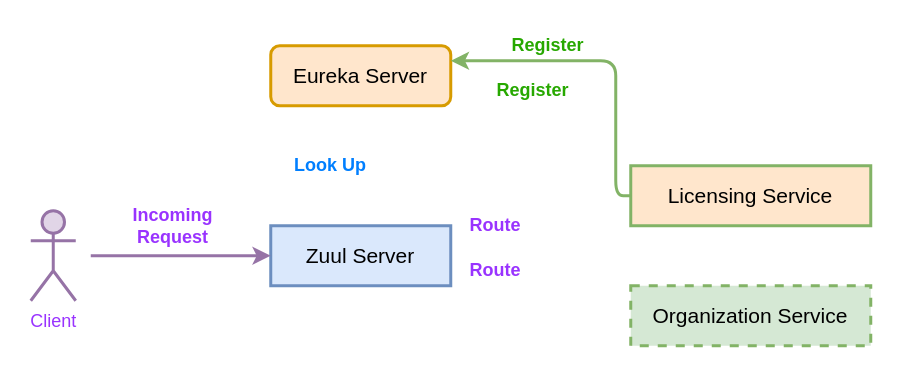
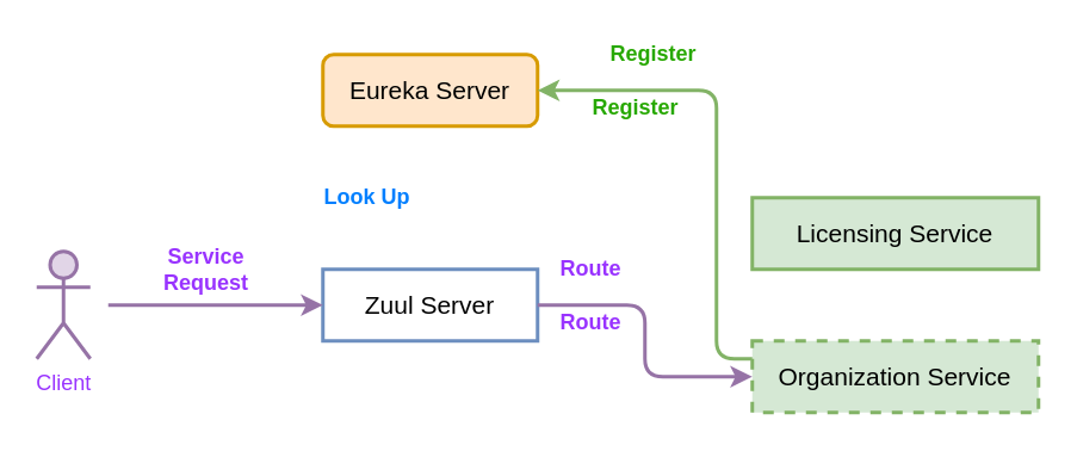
- <mxCell id="6" value="" style="endArrow=classic;html=1;entryX=1;entryY=0.25;entryDx=0;entryDy=0;exitX=0;exitY=0.5;exitDx=0;exitDy=0;fillColor=#d5e8d4;strokeColor=#82b366;strokeWidth=2;" edge="1" parent="1" source="3" target="5"><mxGeometry width="50" height="50" relative="1" as="geometry"><mxPoint x="180" y="300" as="sourcePoint" /><mxPoint x="230" y="250" as="targetPoint" /><Array as="points"><mxPoint x="410" y="130" /><mxPoint x="410" y="40" /></Array></mxGeometry></mxCell>
+ <mxCell id="7" value="" style="endArrow=classic;html=1;entryX=1;entryY=0.5;entryDx=0;entryDy=0;exitX=0;exitY=0.25;exitDx=0;exitDy=0;fillColor=#d5e8d4;strokeColor=#82b366;strokeWidth=2;" edge="1" parent="1" source="4" target="5"><mxGeometry width="50" height="50" relative="1" as="geometry"><mxPoint x="430" y="140" as="sourcePoint" /><mxPoint x="310" y="50" as="targetPoint" /><Array as="points"><mxPoint x="400" y="200" /><mxPoint x="400" y="50" /></Array></mxGeometry></mxCell>
- <mxCell id="9" value="&lt;b&gt;&lt;font color=&quot;#007fff&quot;&gt;Look Up&lt;/font&gt;&lt;/b&gt;" style="text;html=1;strokeColor=none;fillColor=none;align=center;verticalAlign=middle;whiteSpace=wrap;rounded=0;" vertex="1" parent="1"><mxGeometry x="185" y="100" width="70" height="20" as="geometry" /></mxCell>
+ <mxCell id="9" value="&lt;b&gt;&lt;font color=&quot;#007fff&quot;&gt;Look Up&lt;/font&gt;&lt;/b&gt;" style="text;html=1;strokeColor=none;fillColor=none;align=center;verticalAlign=middle;whiteSpace=wrap;rounded=0;" vertex="1" parent="1"><mxGeometry x="170" y="100" width="70" height="20" as="geometry" /></mxCell>
- <mxCell id="3" value="&lt;font style=&quot;font-size: 14px&quot;&gt;Licensing Service&lt;/font&gt;" style="rounded=0;whiteSpace=wrap;html=1;strokeWidth=2;fillColor=#ffe6cc;strokeColor=#82b366;" vertex="1" parent="1"><mxGeometry x="420" y="110" width="160" height="40" as="geometry" /></mxCell>
+ <mxCell id="3" value="&lt;font style=&quot;font-size: 14px&quot;&gt;Licensing Service&lt;/font&gt;" style="rounded=0;whiteSpace=wrap;html=1;strokeWidth=2;fillColor=#d5e8d4;strokeColor=#82b366;" vertex="1" parent="1"><mxGeometry x="420" y="110" width="160" height="40" as="geometry" /></mxCell>
- <mxCell id="16" value="&lt;font color=&quot;#9933ff&quot;&gt;&lt;b&gt;Incoming Request&lt;/b&gt;&lt;/font&gt;" style="text;html=1;strokeColor=none;fillColor=none;align=center;verticalAlign=middle;whiteSpace=wrap;rounded=0;" vertex="1" parent="1"><mxGeometry x="80" y="140" width="70" height="20" as="geometry" /></mxCell>
+ <mxCell id="16" value="&lt;font color=&quot;#9933ff&quot;&gt;&lt;b&gt;Service Request&lt;/b&gt;&lt;/font&gt;" style="text;html=1;strokeColor=none;fillColor=none;align=center;verticalAlign=middle;whiteSpace=wrap;rounded=0;" vertex="1" parent="1"><mxGeometry x="80" y="140" width="70" height="20" as="geometry" /></mxCell>
- <mxCell id="2" value="&lt;font style=&quot;font-size: 14px&quot;&gt;Zuul Server&lt;/font&gt;" style="rounded=0;whiteSpace=wrap;html=1;strokeWidth=2;fillColor=#dae8fc;strokeColor=#6c8ebf;" vertex="1" parent="1"><mxGeometry x="180" y="150" width="120" height="40" as="geometry" /></mxCell>
+ <mxCell id="2" value="&lt;font style=&quot;font-size: 14px&quot;&gt;Zuul Server&lt;/font&gt;" style="rounded=0;whiteSpace=wrap;html=1;strokeWidth=2;fillColor=#ffffff;strokeColor=#6c8ebf;" vertex="1" parent="1"><mxGeometry x="180" y="150" width="120" height="40" as="geometry" /></mxCell>
+ <mxCell id="10" value="" style="endArrow=classic;html=1;strokeWidth=2;entryX=0;entryY=0.5;entryDx=0;entryDy=0;exitX=1;exitY=0.5;exitDx=0;exitDy=0;fillColor=#e1d5e7;strokeColor=#9673a6;" edge="1" parent="1" source="2" target="4"><mxGeometry width="50" height="50" relative="1" as="geometry"><mxPoint x="330" y="260" as="sourcePoint" /><mxPoint x="450" y="240" as="targetPoint" /><Array as="points"><mxPoint x="360" y="170" /><mxPoint x="360" y="210" /></Array></mxGeometry></mxCell>
